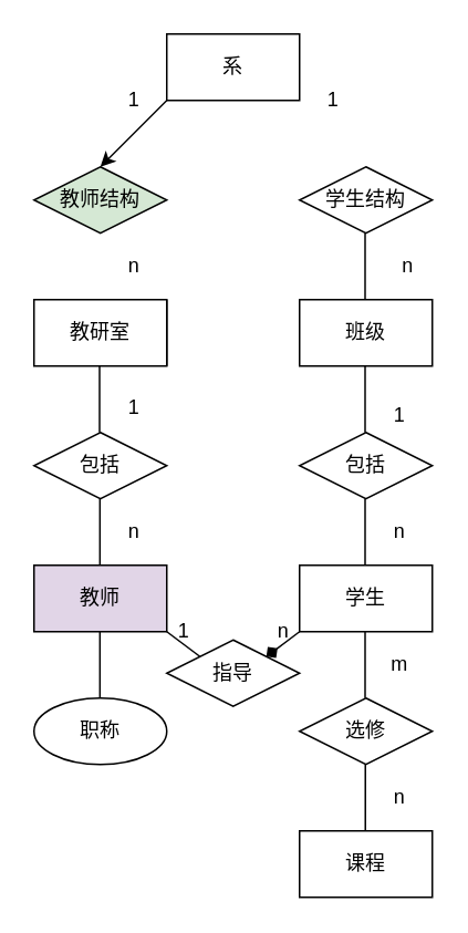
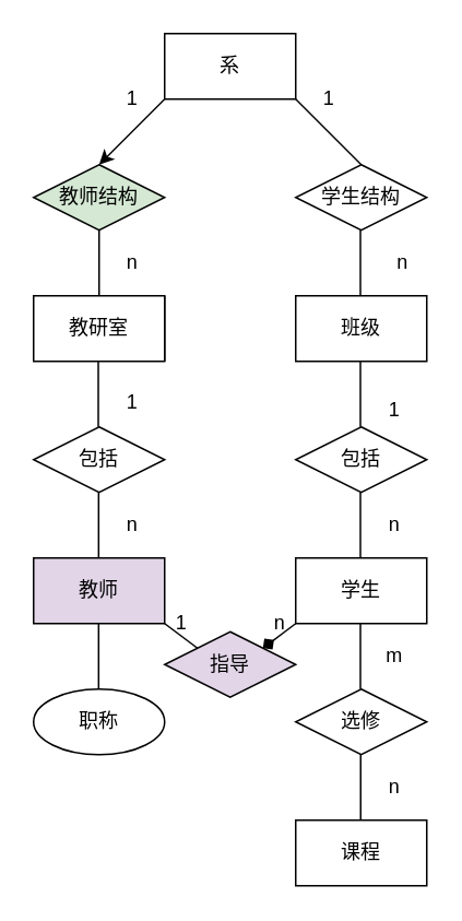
+ <mxCell id="25" value="" style="endArrow=none;html=1;rounded=0;exitX=1;exitY=1;exitDx=0;exitDy=0;entryX=0.5;entryY=0;entryDx=0;entryDy=0;" edge="1" parent="1" source="2" target="9"><mxGeometry width="50" height="50" relative="1" as="geometry"><mxPoint x="80" y="160" as="sourcePoint" /><mxPoint x="80" y="200" as="targetPoint" /></mxGeometry></mxCell>
+ <mxCell id="12" value="" style="endArrow=none;html=1;rounded=0;exitX=0.5;exitY=1;exitDx=0;exitDy=0;entryX=0.5;entryY=0;entryDx=0;entryDy=0;" edge="1" parent="1" source="4" target="3"><mxGeometry width="50" height="50" relative="1" as="geometry"><mxPoint x="160" y="270" as="sourcePoint" /><mxPoint x="210" y="220" as="targetPoint" /></mxGeometry></mxCell>
- <mxCell id="36" value="指导" style="rhombus;whiteSpace=wrap;html=1;" vertex="1" parent="1"><mxGeometry x="100" y="385" width="80" height="40" as="geometry" /></mxCell>
+ <mxCell id="36" value="指导" style="rhombus;whiteSpace=wrap;html=1;fillColor=#e1d5e7;" vertex="1" parent="1"><mxGeometry x="100" y="385" width="80" height="40" as="geometry" /></mxCell>
